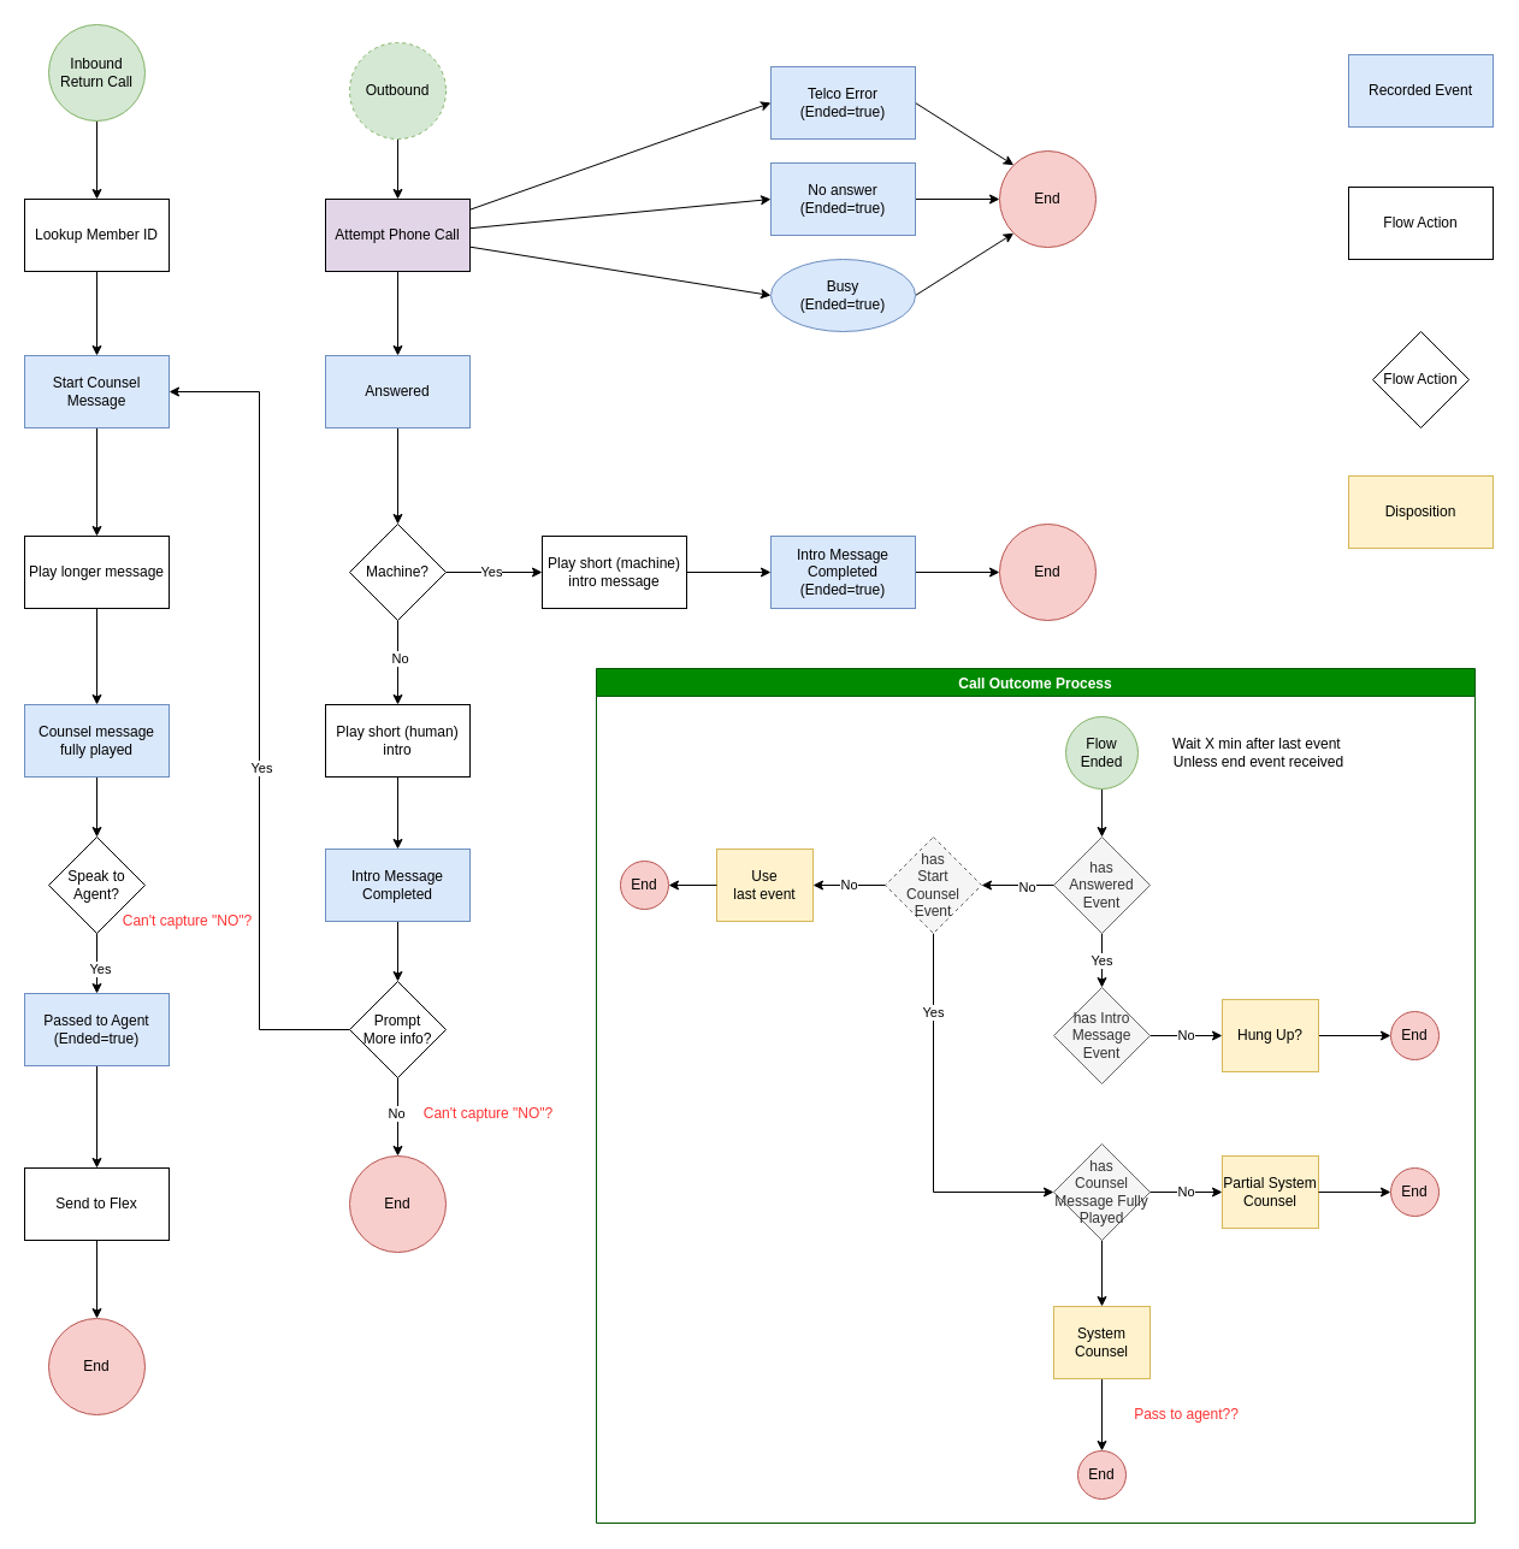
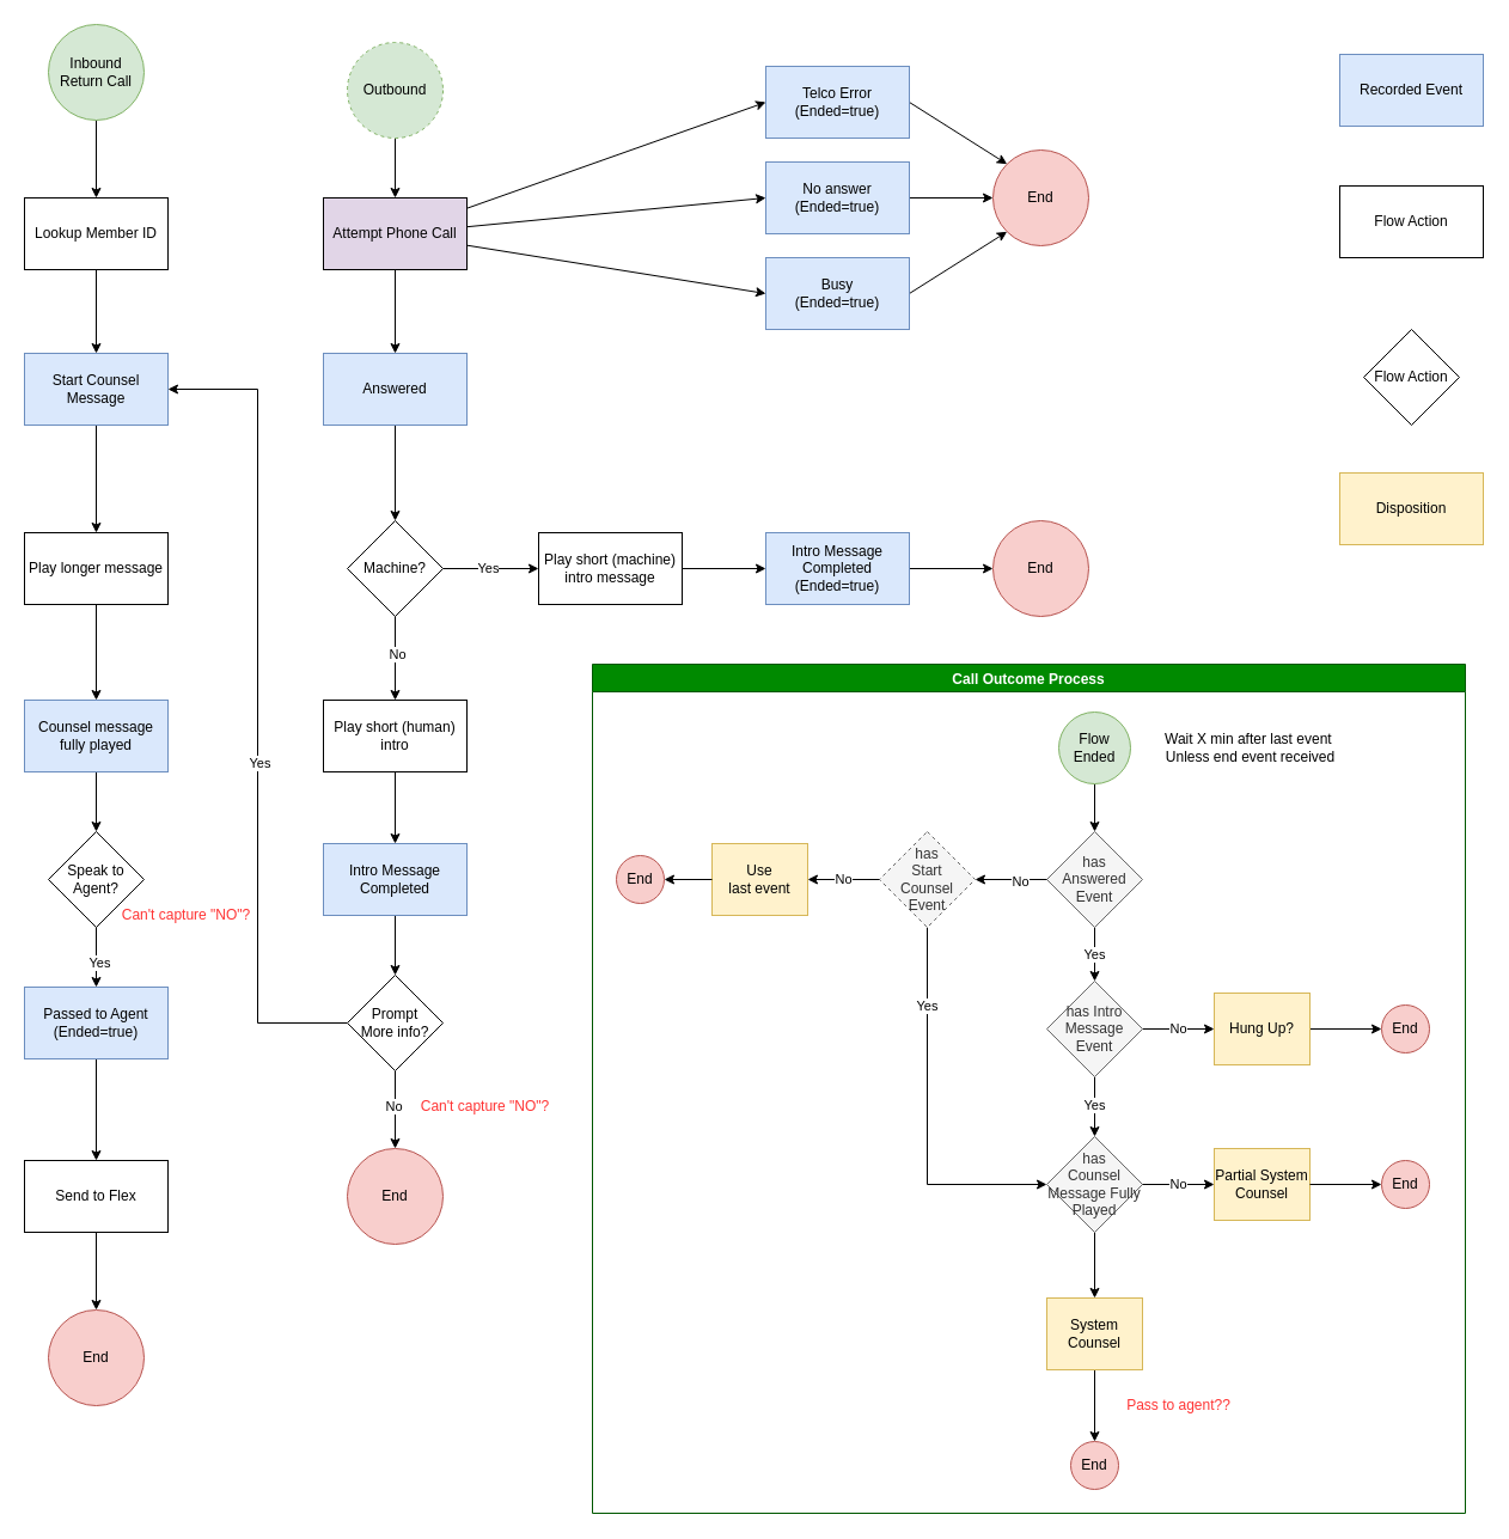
- <mxCell id="46" value="Busy&lt;br&gt;(Ended=true)" style="ellipse;whiteSpace=wrap;html=1;fillColor=#dae8fc;strokeColor=#6c8ebf;" vertex="1" parent="1"><mxGeometry x="640" y="215" width="120" height="60" as="geometry" /></mxCell>
+ <mxCell id="46" value="Busy&lt;br&gt;(Ended=true)" style="whiteSpace=wrap;html=1;rounded=0;fillColor=#dae8fc;strokeColor=#6c8ebf;" vertex="1" parent="1"><mxGeometry x="640" y="215" width="120" height="60" as="geometry" /></mxCell>
+ <mxCell id="62" style="edgeStyle=none;rounded=0;orthogonalLoop=1;jettySize=auto;html=1;" edge="1" parent="56" source="64" target="69"><mxGeometry relative="1" as="geometry" /></mxCell>
+ <mxCell id="63" value="Yes" style="edgeLabel;html=1;align=center;verticalAlign=middle;resizable=0;points=[];" vertex="1" connectable="0" parent="62"><mxGeometry x="-0.08" y="-1" relative="1" as="geometry"><mxPoint as="offset" /></mxGeometry></mxCell>
